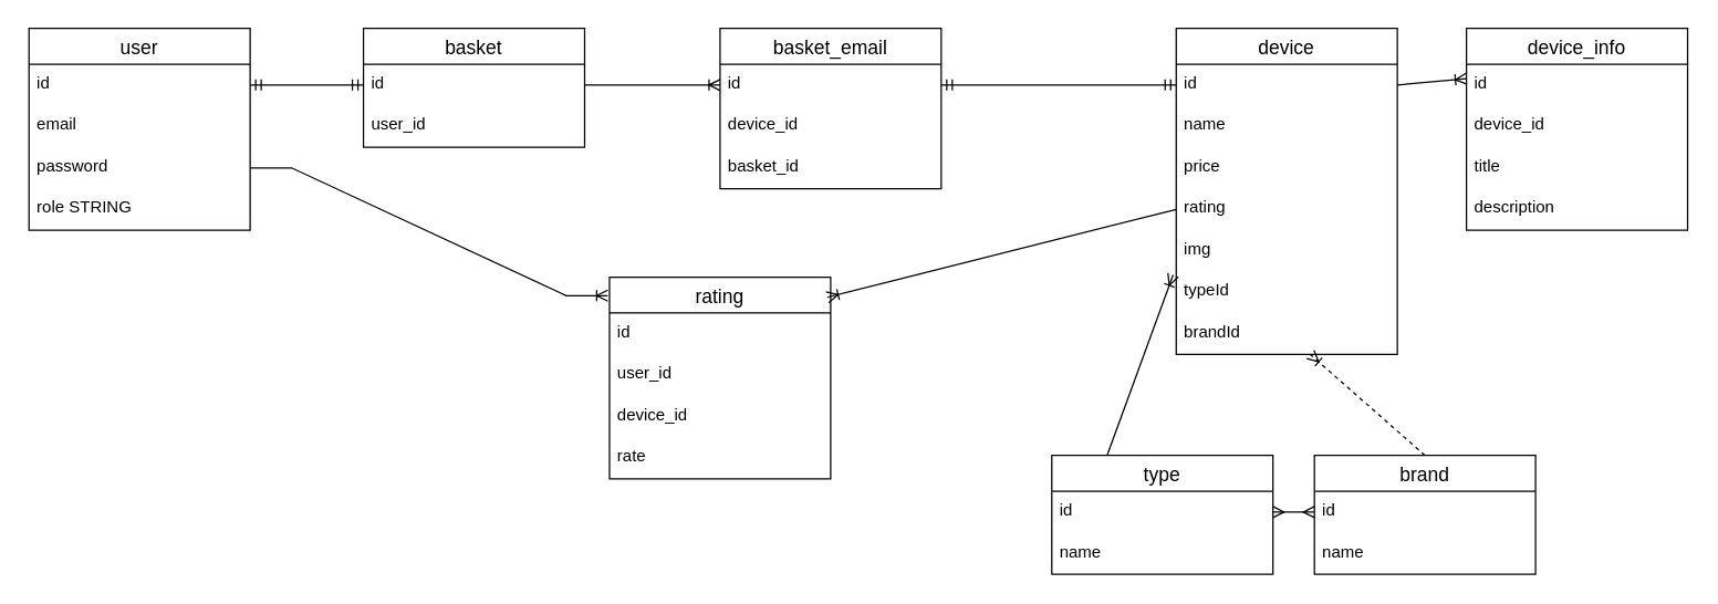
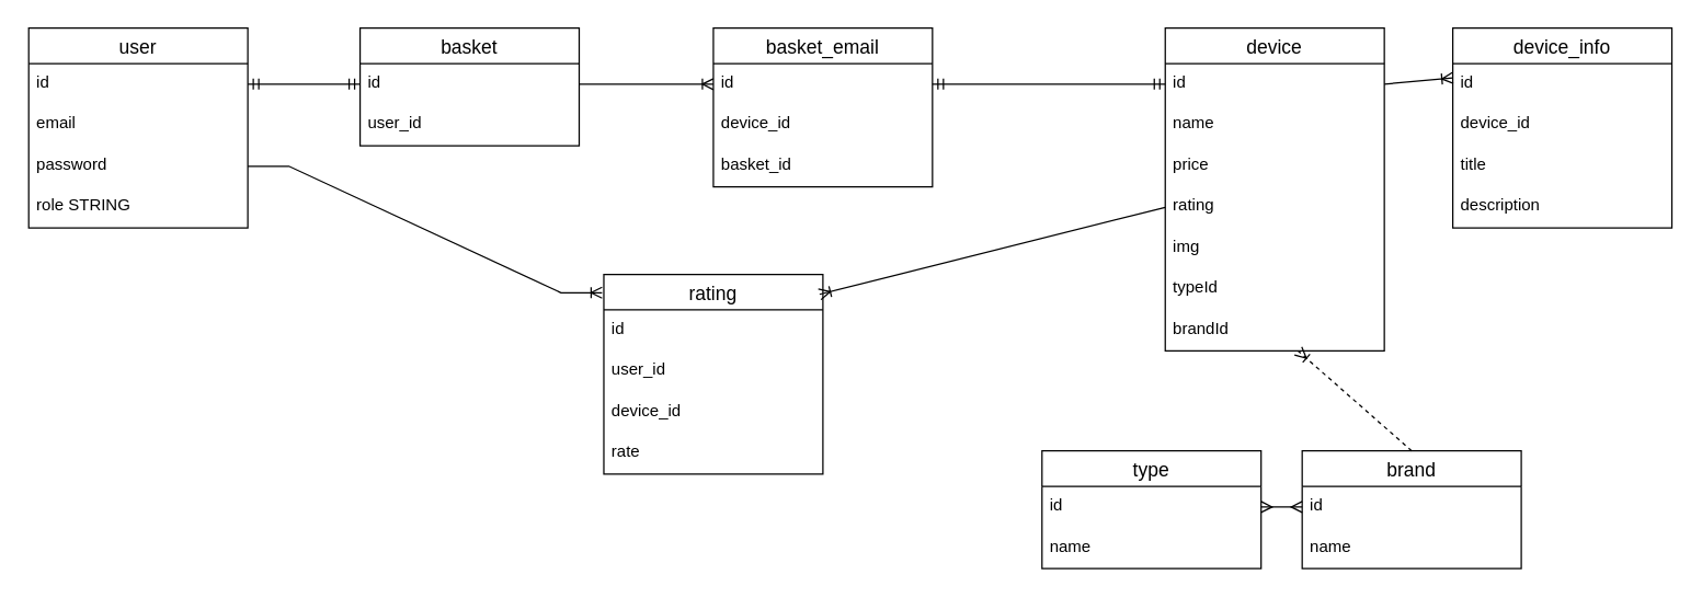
- <mxCell id="25" value="" style="fontSize=12;html=1;endArrow=ERoneToMany;rounded=0;entryX=-0.014;entryY=0.082;entryDx=0;entryDy=0;exitX=0.25;exitY=0;exitDx=0;exitDy=0;entryPerimeter=0;" edge="1" parent="1" source="22" target="17"><mxGeometry width="100" height="100" relative="1" as="geometry"><mxPoint x="578" y="260" as="sourcePoint" /><mxPoint x="898" y="170" as="targetPoint" /></mxGeometry></mxCell>
